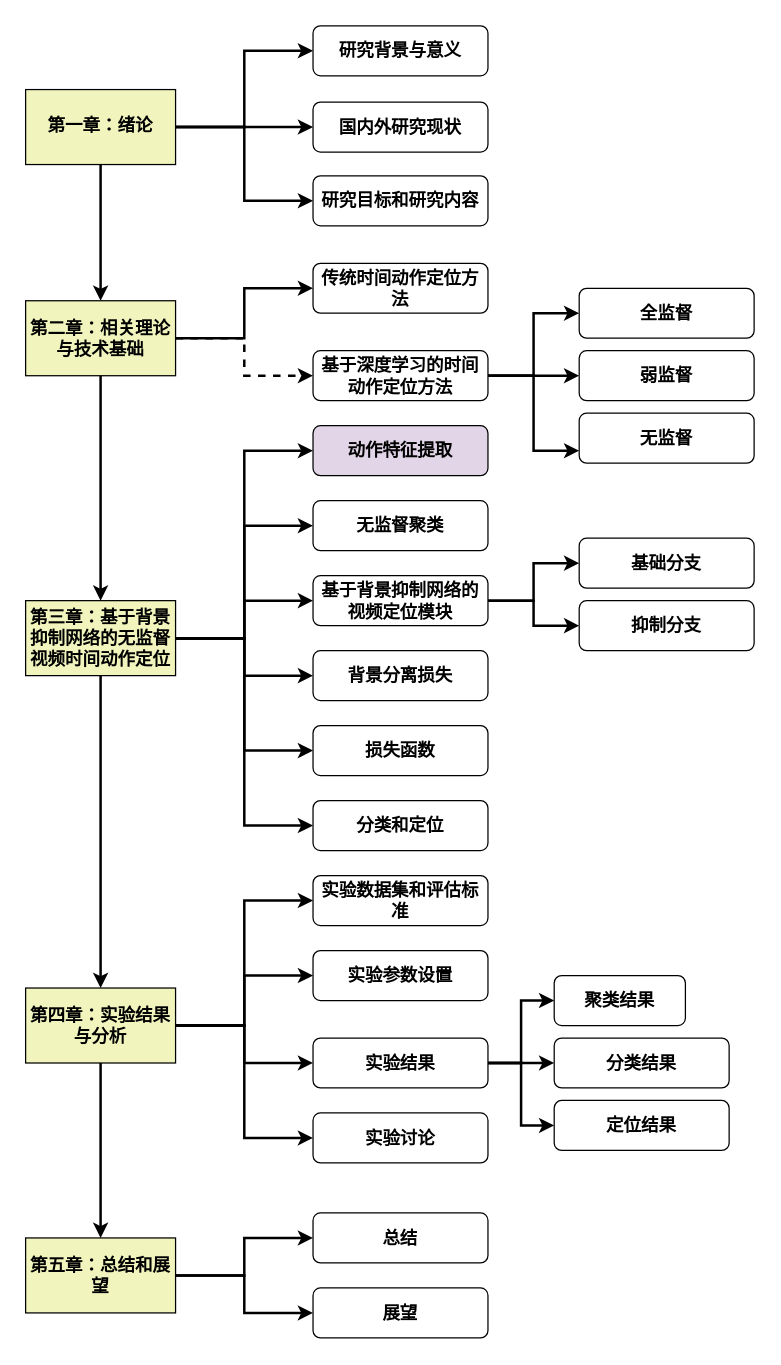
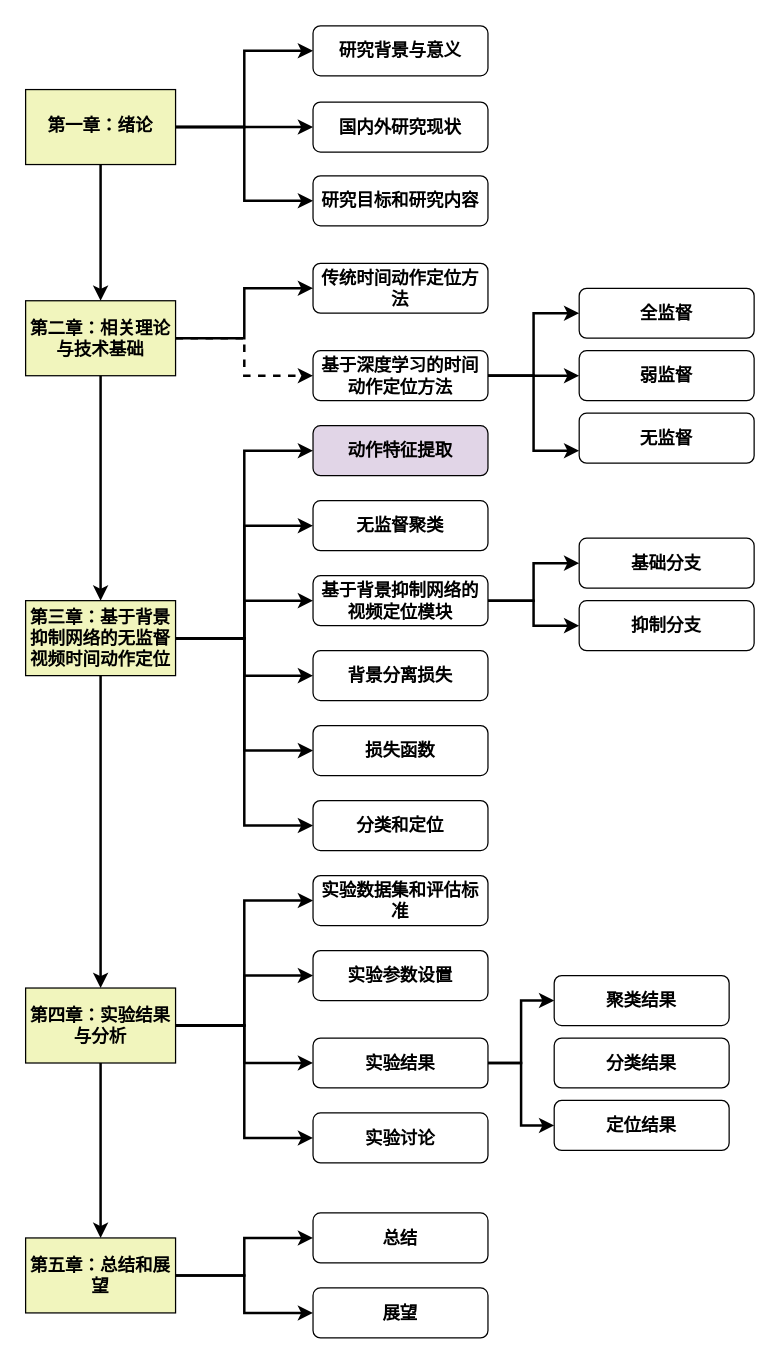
- <mxCell id="58" value="聚类结果" style="rounded=1;whiteSpace=wrap;html=1;fillColor=#FFFFFF;fontSize=14;fontStyle=1" parent="1" vertex="1"><mxGeometry x="443" y="780" width="105" height="40" as="geometry" /></mxCell>
+ <mxCell id="58" value="聚类结果" style="rounded=1;whiteSpace=wrap;html=1;fillColor=#FFFFFF;fontSize=14;fontStyle=1" parent="1" vertex="1"><mxGeometry x="443" y="780" width="140" height="40" as="geometry" /></mxCell>
- <mxCell id="48" style="edgeStyle=orthogonalEdgeStyle;rounded=0;orthogonalLoop=1;jettySize=auto;html=1;fontFamily=Verdana;fontSize=14;strokeWidth=2;" parent="1" source="50" target="59" edge="1"><mxGeometry relative="1" as="geometry" /></mxCell>
